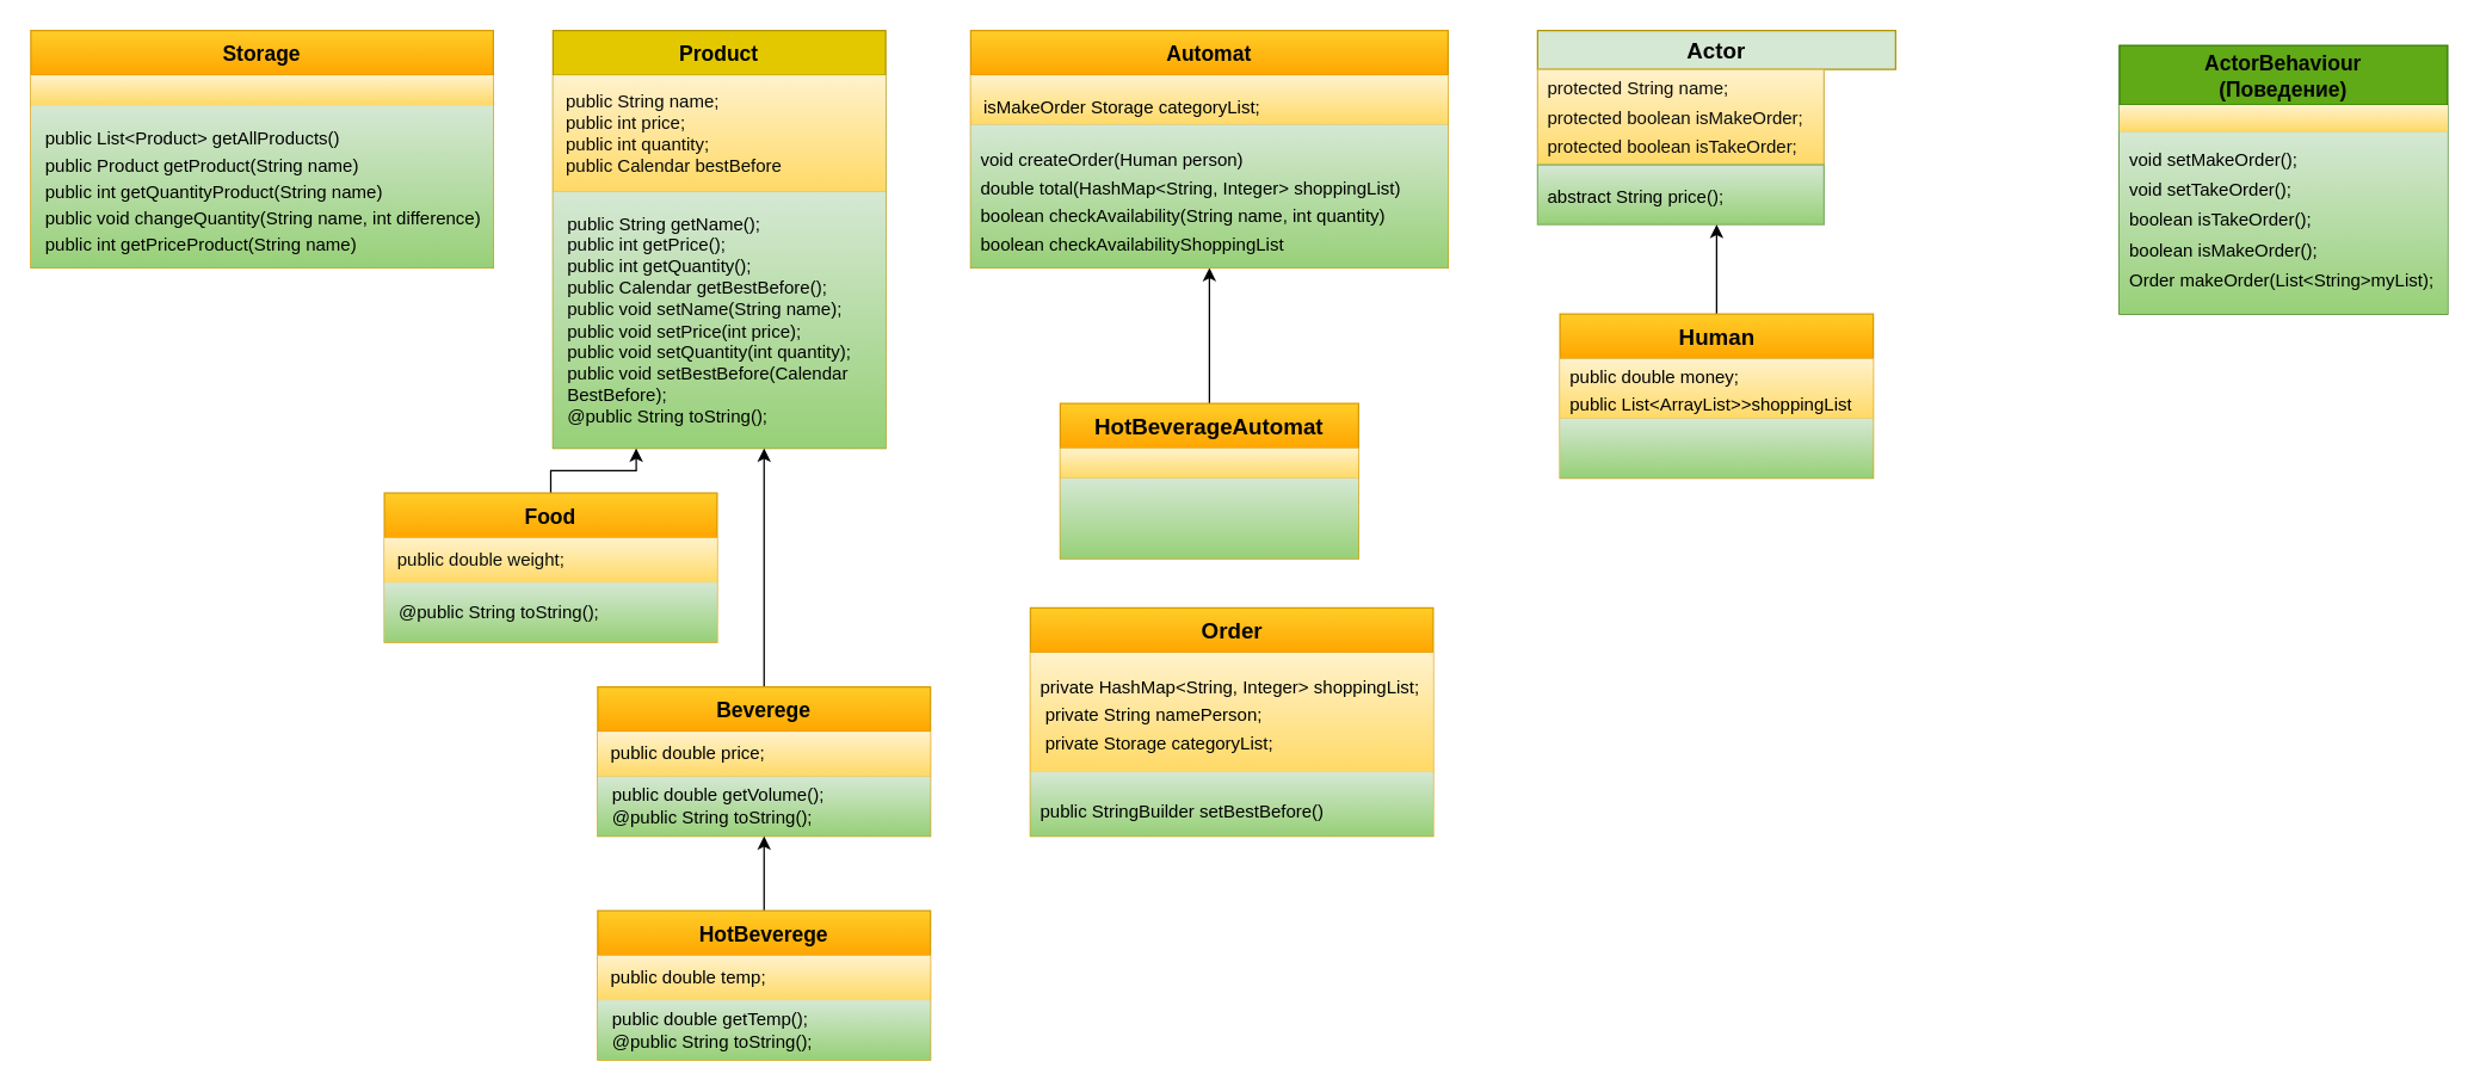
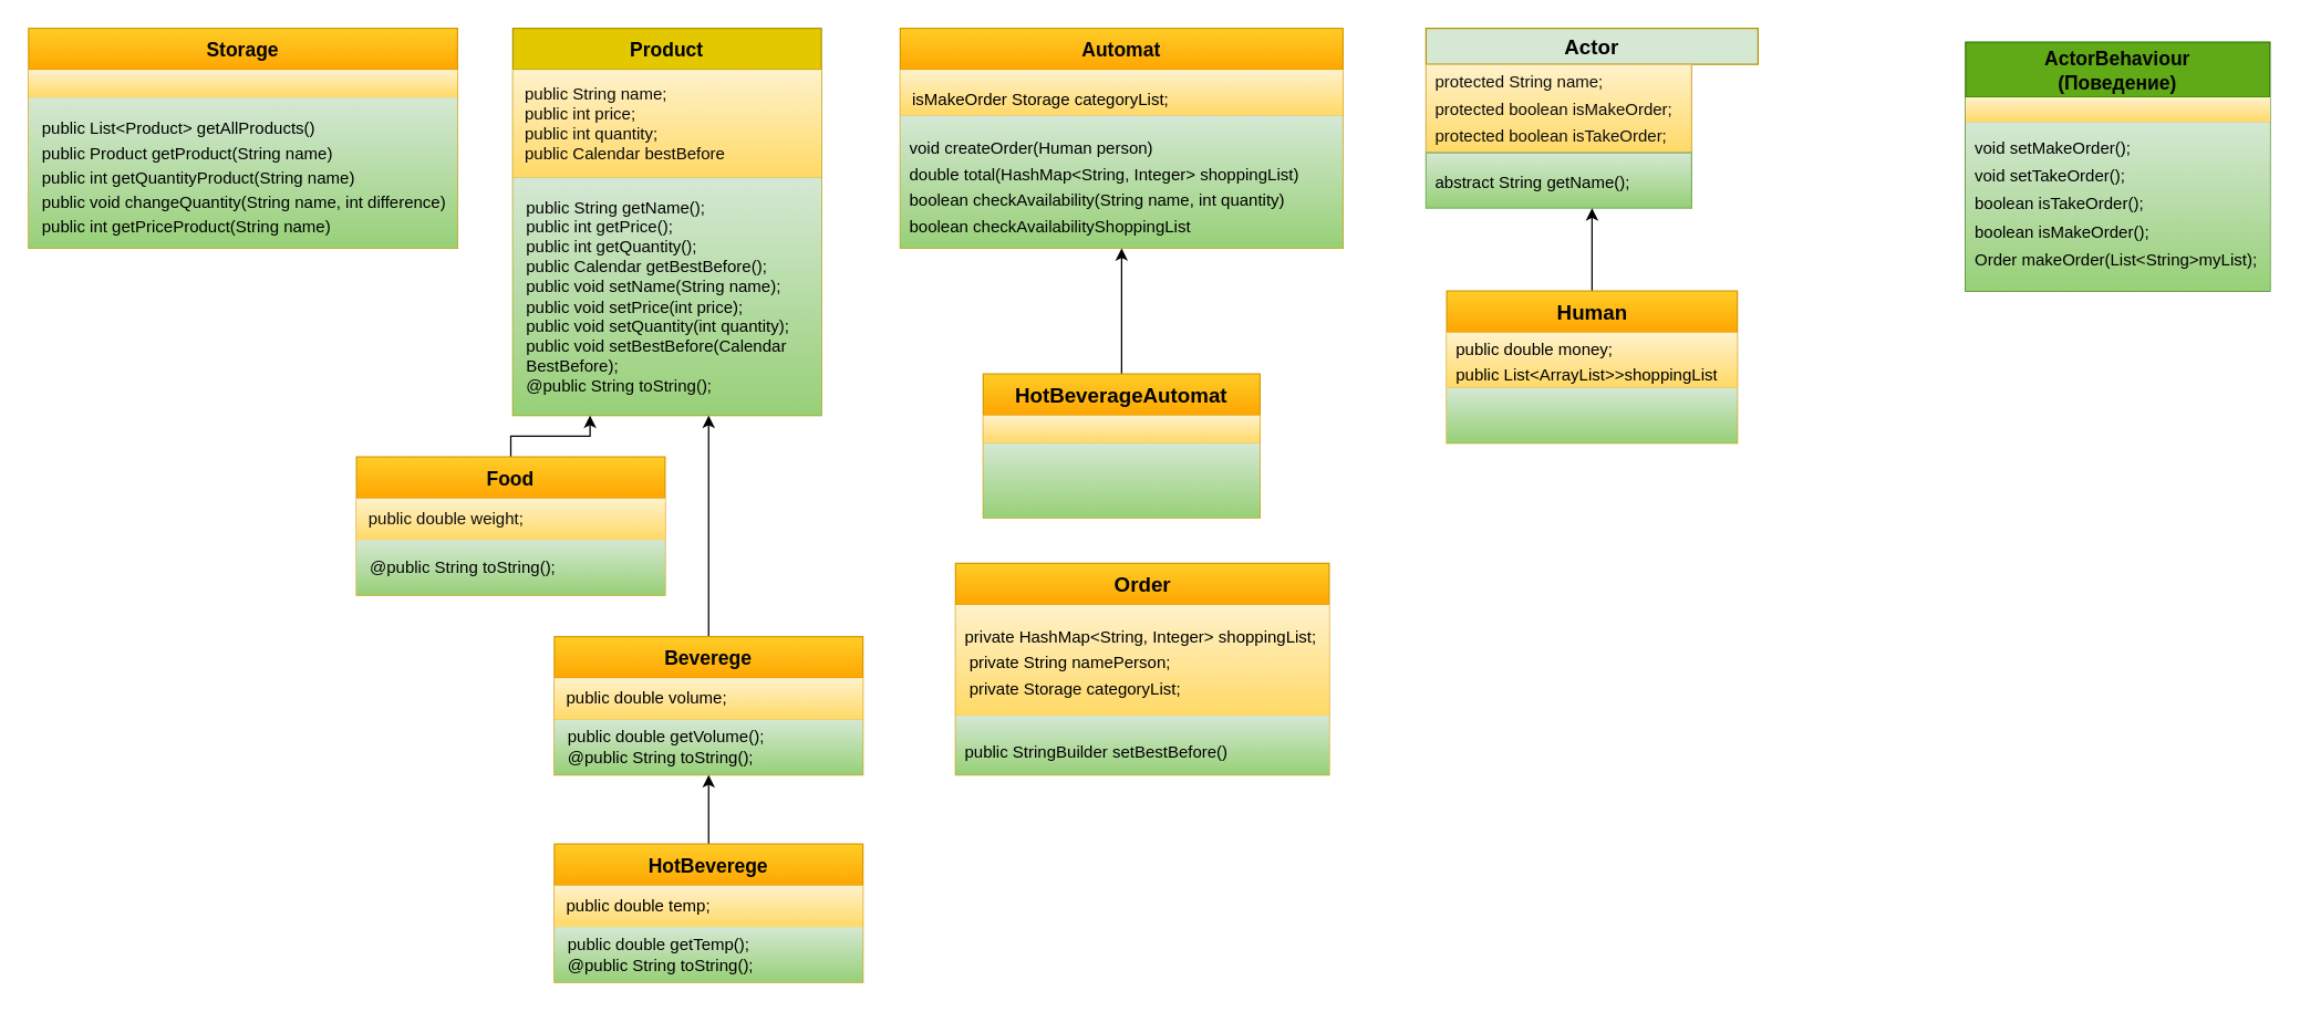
- <mxCell id="47" value="&lt;font color=&quot;#000000&quot;&gt;&lt;span style=&quot;font-size: 12px;&quot;&gt;abstract String price();&lt;/span&gt;&lt;/font&gt;" style="rounded=0;whiteSpace=wrap;html=1;labelBackgroundColor=none;fontSize=16;fillColor=#d5e8d4;gradientColor=#97d077;strokeColor=#82b366;align=left;spacingLeft=5;" parent="42" vertex="1"><mxGeometry y="90" width="192" height="40" as="geometry" /></mxCell>
+ <mxCell id="47" value="&lt;font color=&quot;#000000&quot;&gt;&lt;span style=&quot;font-size: 12px;&quot;&gt;abstract String getName();&lt;/span&gt;&lt;/font&gt;" style="rounded=0;whiteSpace=wrap;html=1;labelBackgroundColor=none;fontSize=16;fillColor=#d5e8d4;gradientColor=#97d077;strokeColor=#82b366;align=left;spacingLeft=5;" parent="42" vertex="1"><mxGeometry y="90" width="192" height="40" as="geometry" /></mxCell>
- <mxCell id="11" value="&lt;div style=&quot;border-color: var(--border-color);&quot;&gt;&lt;span style=&quot;color: rgb(0, 0, 0);&quot;&gt;public double price;&lt;/span&gt;&lt;br&gt;&lt;/div&gt;" style="shape=partialRectangle;html=1;whiteSpace=wrap;connectable=0;strokeColor=#d6b656;overflow=hidden;fillColor=#fff2cc;top=0;left=0;bottom=0;right=0;pointerEvents=1;align=left;spacingLeft=7;gradientColor=#ffd966;" parent="10" vertex="1"><mxGeometry width="223" height="30" as="geometry"><mxRectangle width="223" height="30" as="alternateBounds" /></mxGeometry></mxCell>
+ <mxCell id="11" value="&lt;div style=&quot;border-color: var(--border-color);&quot;&gt;&lt;span style=&quot;color: rgb(0, 0, 0);&quot;&gt;public double volume;&lt;/span&gt;&lt;br&gt;&lt;/div&gt;" style="shape=partialRectangle;html=1;whiteSpace=wrap;connectable=0;strokeColor=#d6b656;overflow=hidden;fillColor=#fff2cc;top=0;left=0;bottom=0;right=0;pointerEvents=1;align=left;spacingLeft=7;gradientColor=#ffd966;" parent="10" vertex="1"><mxGeometry width="223" height="30" as="geometry"><mxRectangle width="223" height="30" as="alternateBounds" /></mxGeometry></mxCell>
